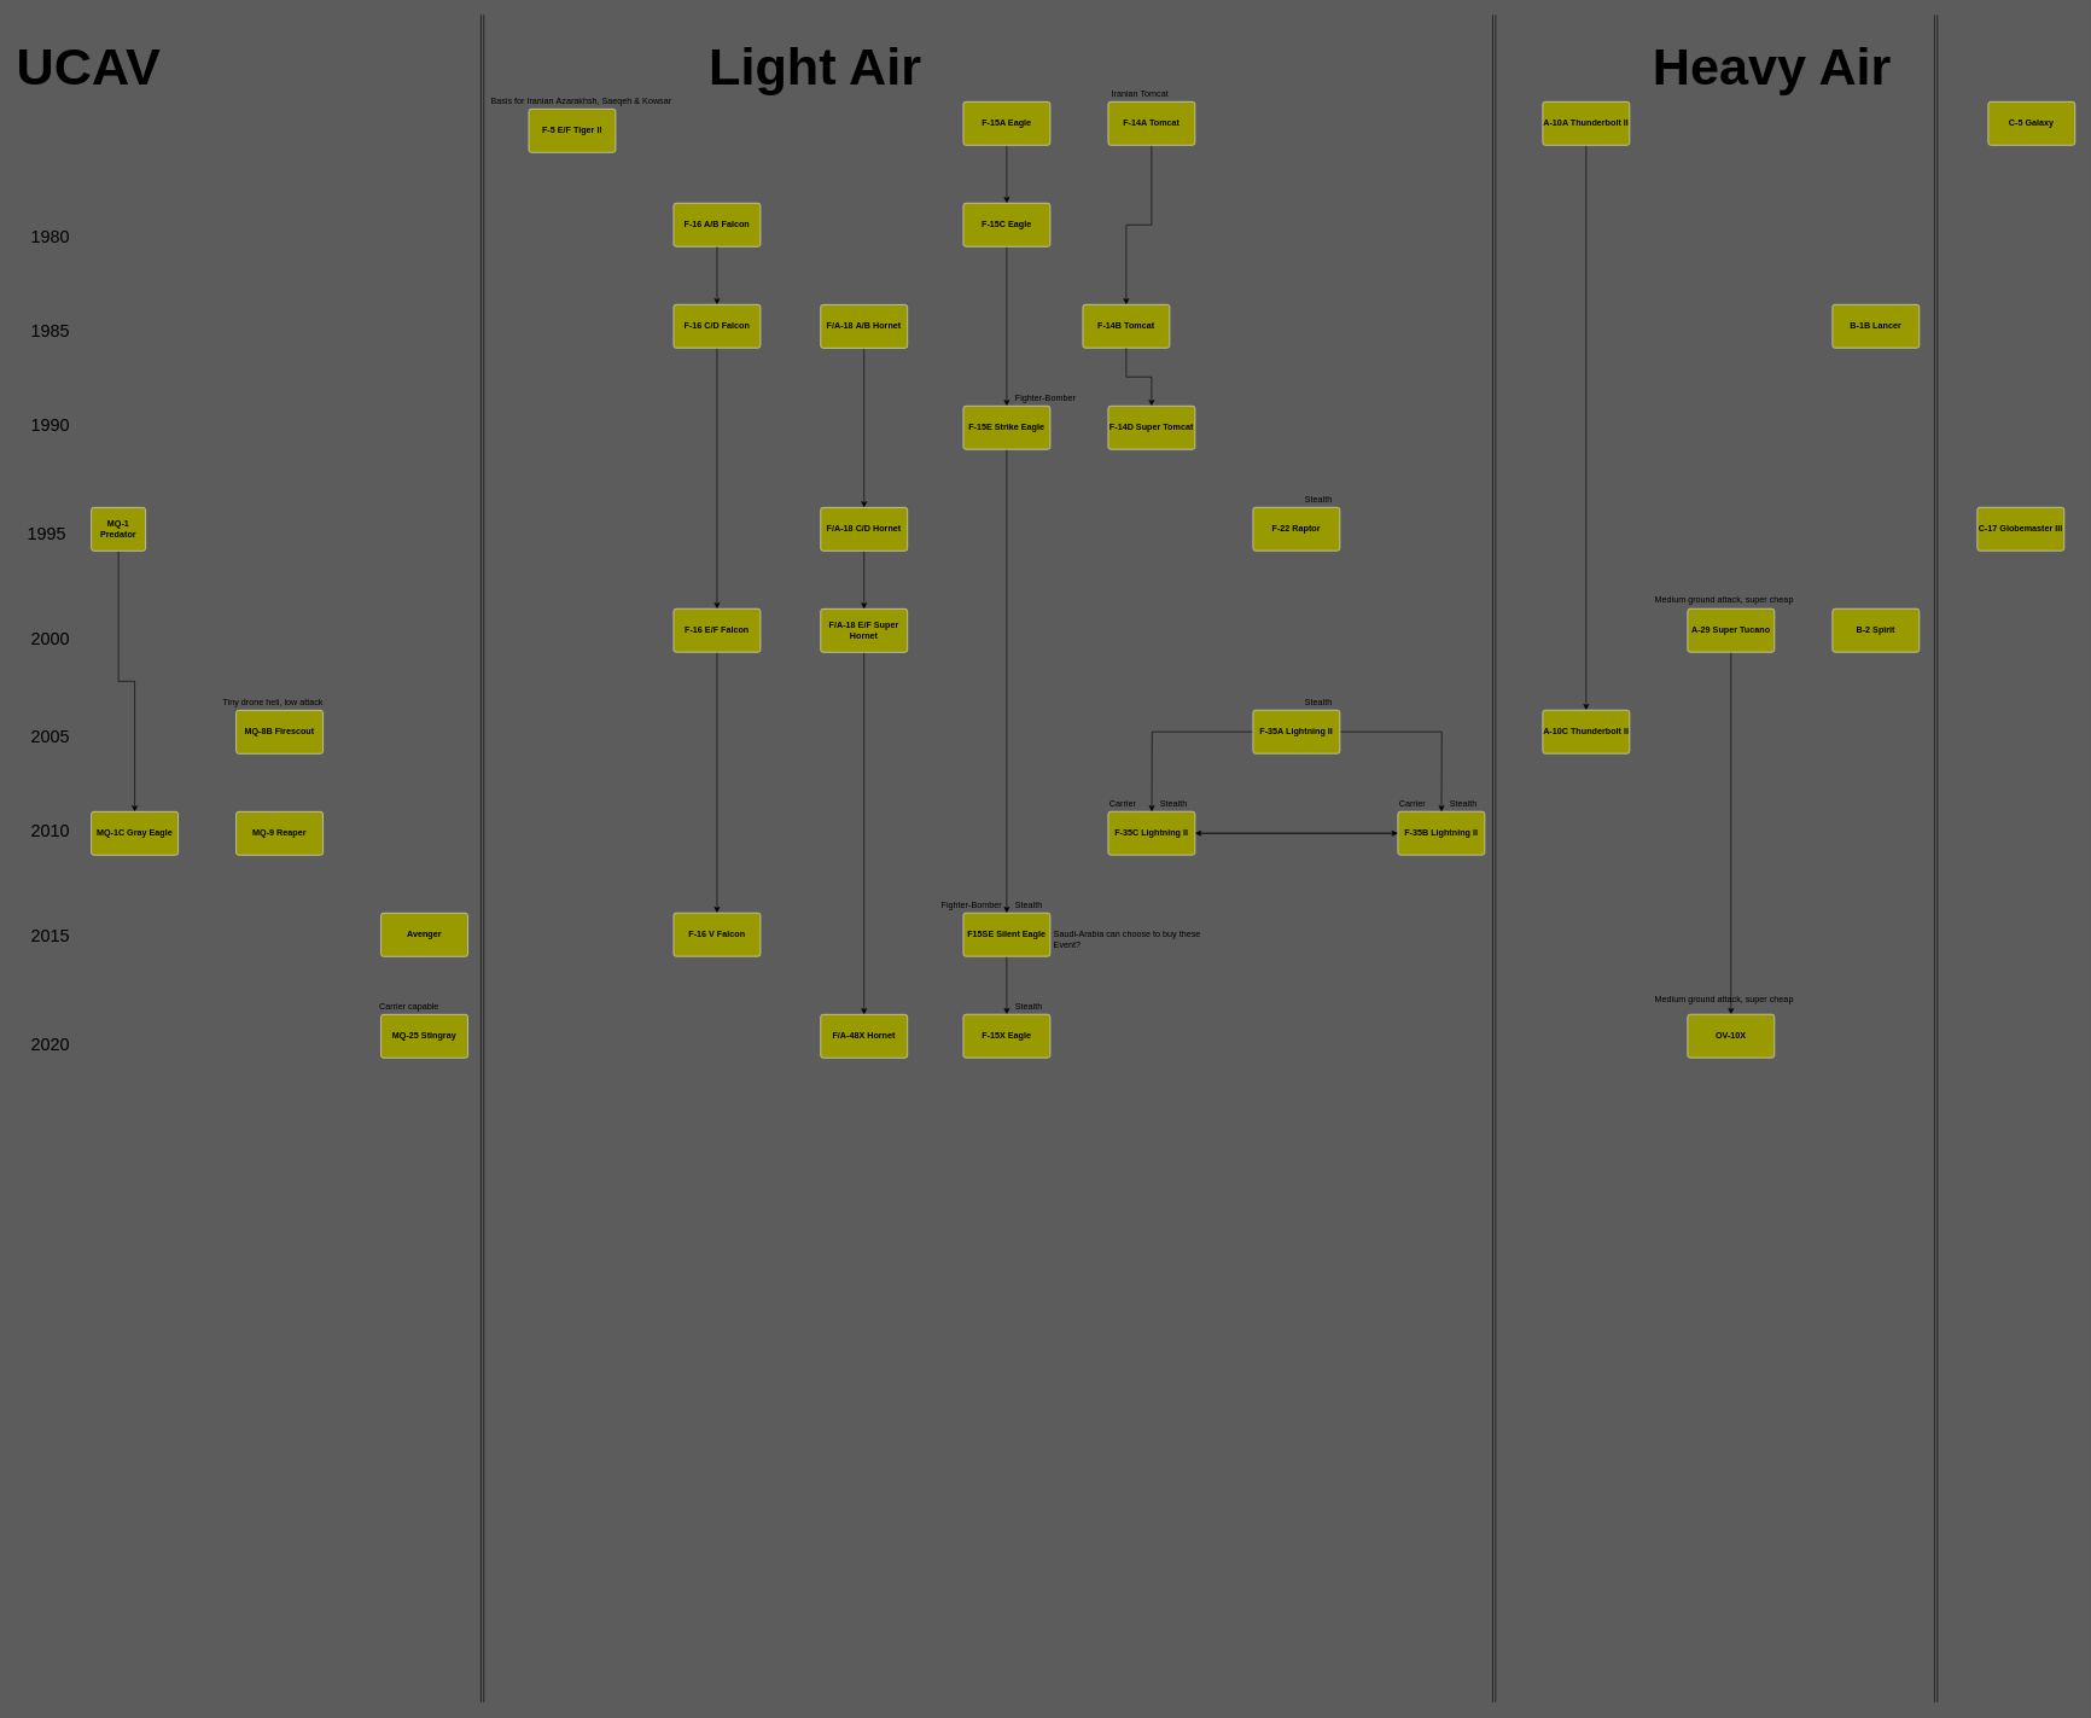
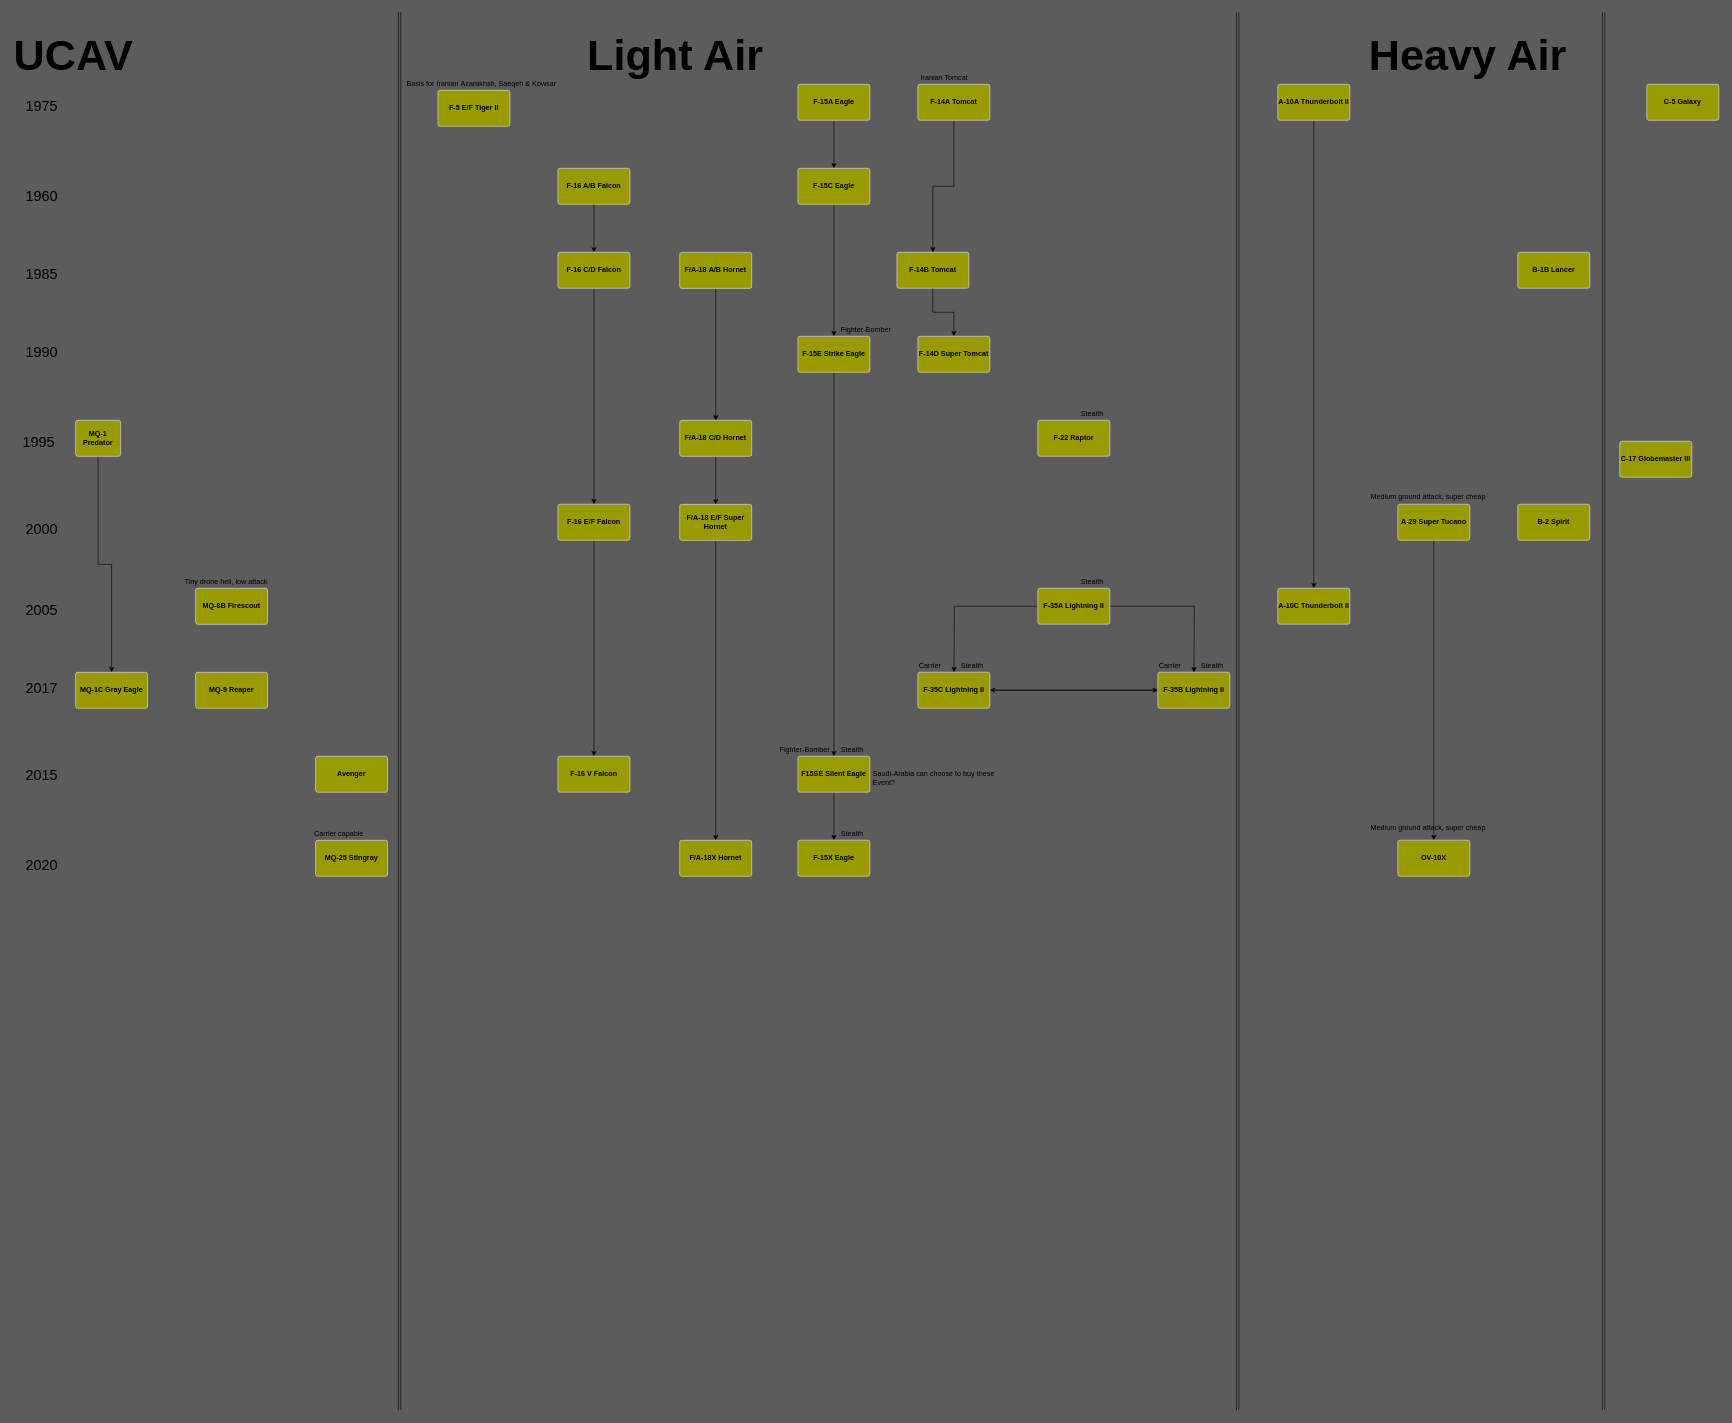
+ <mxCell id="50" value="&lt;font style=&quot;font-size: 24px&quot;&gt;1975&lt;/font&gt;" style="text;html=1;resizable=0;points=[];autosize=1;align=left;verticalAlign=top;spacingTop=-4;" parent="1" vertex="1"><mxGeometry x="40" y="160" width="70" height="20" as="geometry" /></mxCell>
- <mxCell id="49" value="&lt;font style=&quot;font-size: 24px&quot;&gt;1980&lt;/font&gt;" style="text;html=1;resizable=0;points=[];autosize=1;align=left;verticalAlign=top;spacingTop=-4;" parent="1" vertex="1"><mxGeometry x="40" y="310" width="70" height="20" as="geometry" /></mxCell>
+ <mxCell id="49" value="&lt;font style=&quot;font-size: 24px&quot;&gt;1960&lt;/font&gt;" style="text;html=1;resizable=0;points=[];autosize=1;align=left;verticalAlign=top;spacingTop=-4;" parent="1" vertex="1"><mxGeometry x="40" y="310" width="70" height="20" as="geometry" /></mxCell>
- <mxCell id="5" value="&lt;b&gt;C-17 Globemaster III&lt;br&gt;&lt;/b&gt;" style="rounded=1;whiteSpace=wrap;html=1;arcSize=6;fillColor=#999900;strokeColor=#E6E6E6;" parent="1" vertex="1"><mxGeometry x="2729" y="700" width="120" height="60" as="geometry" /></mxCell>
+ <mxCell id="5" value="&lt;b&gt;C-17 Globemaster III&lt;br&gt;&lt;/b&gt;" style="rounded=1;whiteSpace=wrap;html=1;arcSize=6;fillColor=#999900;strokeColor=#E6E6E6;" parent="1" vertex="1"><mxGeometry x="2699" y="735" width="120" height="60" as="geometry" /></mxCell>
- <mxCell id="53" value="&lt;font style=&quot;font-size: 24px&quot;&gt;2010&lt;/font&gt;" style="text;html=1;resizable=0;points=[];autosize=1;align=left;verticalAlign=top;spacingTop=-4;" parent="1" vertex="1"><mxGeometry x="40" y="1130" width="70" height="20" as="geometry" /></mxCell>
+ <mxCell id="53" value="&lt;font style=&quot;font-size: 24px&quot;&gt;2017&lt;/font&gt;" style="text;html=1;resizable=0;points=[];autosize=1;align=left;verticalAlign=top;spacingTop=-4;" parent="1" vertex="1"><mxGeometry x="40" y="1130" width="70" height="20" as="geometry" /></mxCell>
- <mxCell id="70" value="&lt;b&gt;F/A-48X Hornet&lt;/b&gt;&lt;b&gt;&lt;br&gt;&lt;/b&gt;" style="rounded=1;whiteSpace=wrap;html=1;arcSize=6;fillColor=#999900;strokeColor=#E6E6E6;" parent="1" vertex="1"><mxGeometry x="1132" y="1400.196" width="120" height="60" as="geometry" /></mxCell>
+ <mxCell id="70" value="&lt;b&gt;F/A-18X Hornet&lt;/b&gt;&lt;b&gt;&lt;br&gt;&lt;/b&gt;" style="rounded=1;whiteSpace=wrap;html=1;arcSize=6;fillColor=#999900;strokeColor=#E6E6E6;" parent="1" vertex="1"><mxGeometry x="1132" y="1400.196" width="120" height="60" as="geometry" /></mxCell>
